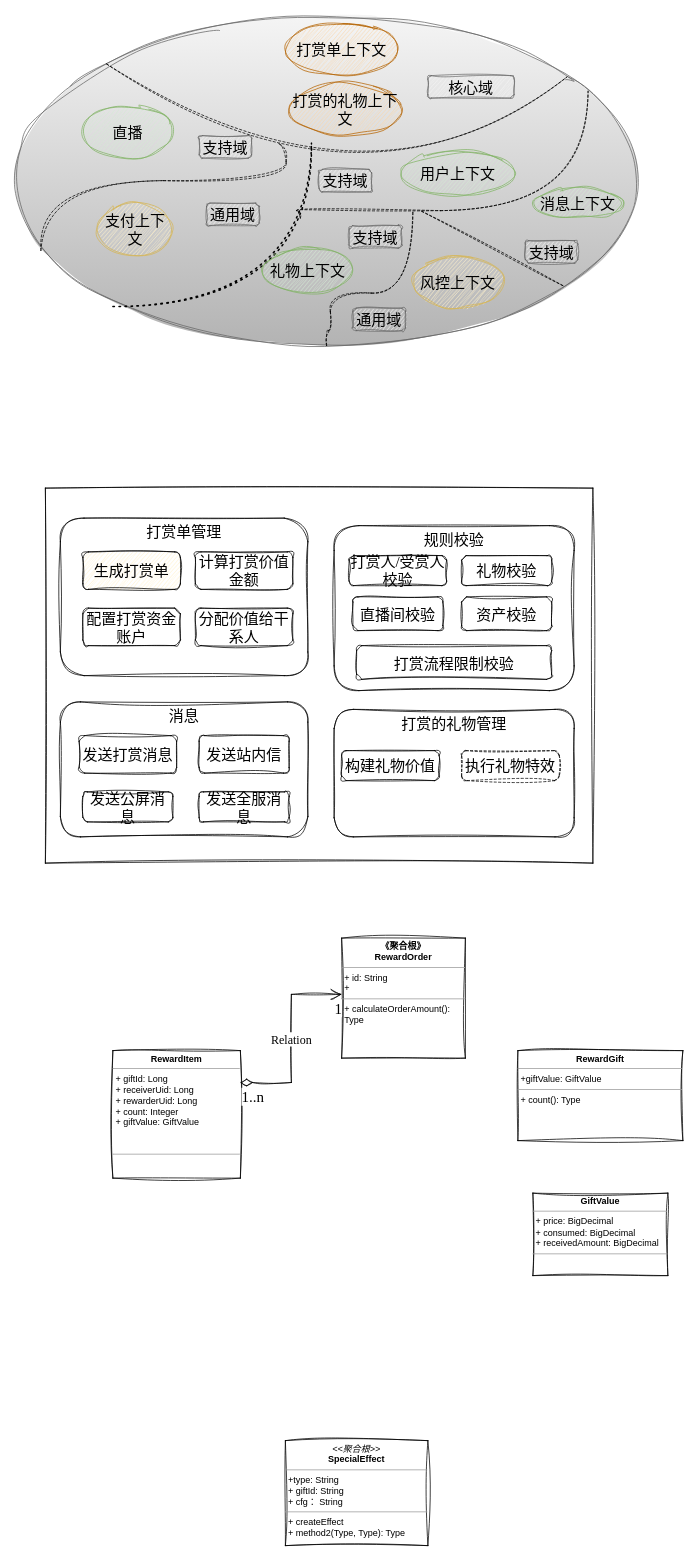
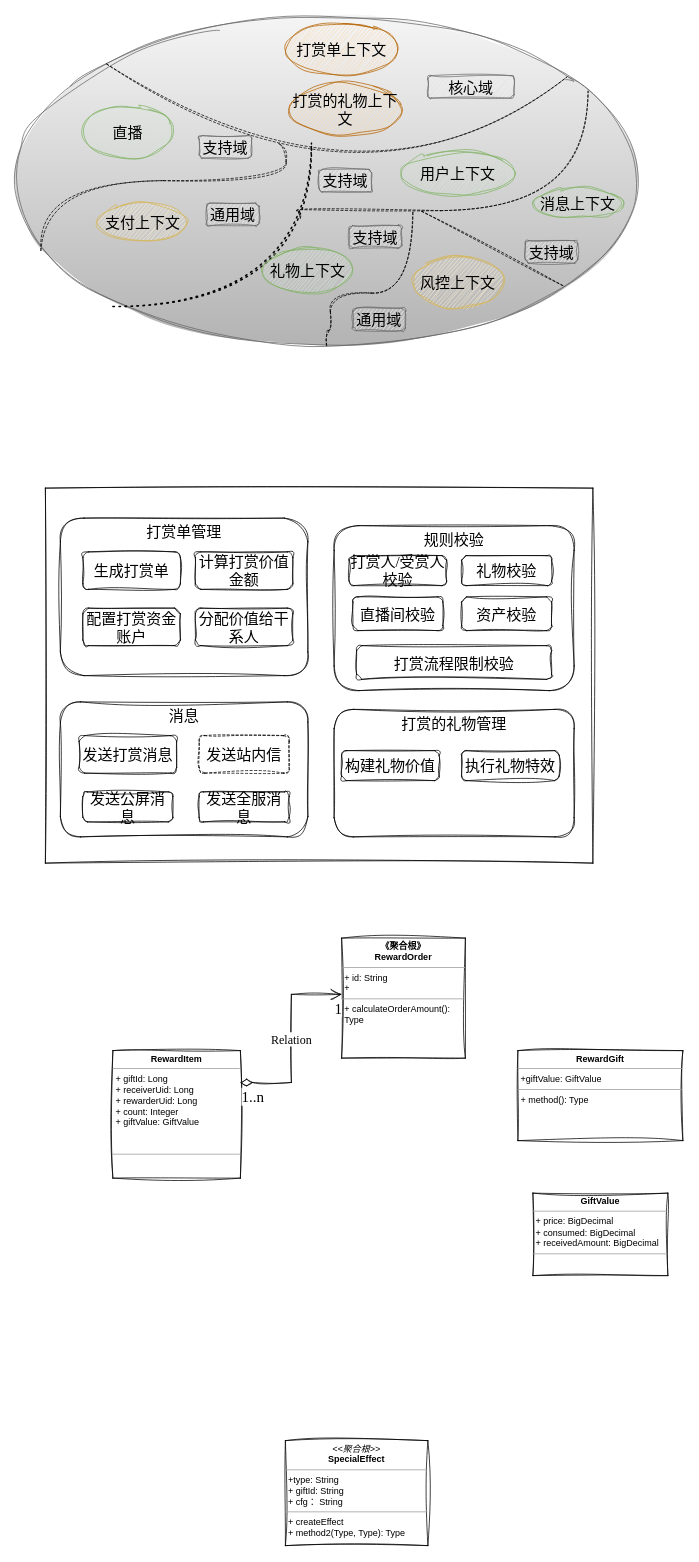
- <mxCell id="5" value="支付上下文" style="ellipse;whiteSpace=wrap;html=1;sketch=1;hachureGap=4;jiggle=2;curveFitting=1;fontFamily=Architects Daughter;fontSource=https%3A%2F%2Ffonts.googleapis.com%2Fcss%3Ffamily%3DArchitects%2BDaughter;fontSize=20;fillColor=#fff2cc;gradientColor=none;strokeColor=#d6b656;" parent="1" vertex="1"><mxGeometry x="130" y="270" width="100" height="70" as="geometry" /></mxCell>
+ <mxCell id="5" value="支付上下文" style="ellipse;whiteSpace=wrap;html=1;sketch=1;hachureGap=4;jiggle=2;curveFitting=1;fontFamily=Architects Daughter;fontSource=https%3A%2F%2Ffonts.googleapis.com%2Fcss%3Ffamily%3DArchitects%2BDaughter;fontSize=20;fillColor=#fff2cc;gradientColor=none;strokeColor=#d6b656;" parent="1" vertex="1"><mxGeometry x="130" y="270" width="120" height="50" as="geometry" /></mxCell>
- <mxCell id="39" value="生成打赏单" style="rounded=1;whiteSpace=wrap;html=1;sketch=1;hachureGap=4;jiggle=2;curveFitting=1;fontFamily=Architects Daughter;fontSource=https%3A%2F%2Ffonts.googleapis.com%2Fcss%3Ffamily%3DArchitects%2BDaughter;fontSize=20;fillColor=#fff2cc;" parent="1" vertex="1"><mxGeometry x="110" y="735" width="130" height="50" as="geometry" /></mxCell>
+ <mxCell id="39" value="生成打赏单" style="rounded=1;whiteSpace=wrap;html=1;sketch=1;hachureGap=4;jiggle=2;curveFitting=1;fontFamily=Architects Daughter;fontSource=https%3A%2F%2Ffonts.googleapis.com%2Fcss%3Ffamily%3DArchitects%2BDaughter;fontSize=20;" parent="1" vertex="1"><mxGeometry x="110" y="735" width="130" height="50" as="geometry" /></mxCell>
- <mxCell id="35" value="发送站内信" style="rounded=1;whiteSpace=wrap;html=1;sketch=1;hachureGap=4;jiggle=2;curveFitting=1;fontFamily=Architects Daughter;fontSource=https%3A%2F%2Ffonts.googleapis.com%2Fcss%3Ffamily%3DArchitects%2BDaughter;fontSize=20;" parent="1" vertex="1"><mxGeometry x="265" y="980" width="120" height="50" as="geometry" /></mxCell>
+ <mxCell id="35" value="发送站内信" style="rounded=1;whiteSpace=wrap;html=1;sketch=1;hachureGap=4;jiggle=2;curveFitting=1;fontFamily=Architects Daughter;fontSource=https%3A%2F%2Ffonts.googleapis.com%2Fcss%3Ffamily%3DArchitects%2BDaughter;fontSize=20;dashed=1;" parent="1" vertex="1"><mxGeometry x="265" y="980" width="120" height="50" as="geometry" /></mxCell>
- <mxCell id="33" value="执行礼物特效" style="rounded=1;whiteSpace=wrap;html=1;sketch=1;hachureGap=4;jiggle=2;curveFitting=1;fontFamily=Architects Daughter;fontSource=https%3A%2F%2Ffonts.googleapis.com%2Fcss%3Ffamily%3DArchitects%2BDaughter;fontSize=20;dashed=1;" parent="1" vertex="1"><mxGeometry x="615" y="1000" width="130" height="40" as="geometry" /></mxCell>
+ <mxCell id="33" value="执行礼物特效" style="rounded=1;whiteSpace=wrap;html=1;sketch=1;hachureGap=4;jiggle=2;curveFitting=1;fontFamily=Architects Daughter;fontSource=https%3A%2F%2Ffonts.googleapis.com%2Fcss%3Ffamily%3DArchitects%2BDaughter;fontSize=20;" parent="1" vertex="1"><mxGeometry x="615" y="1000" width="130" height="40" as="geometry" /></mxCell>
- <mxCell id="48" value="&lt;p style=&quot;margin:0px;margin-top:4px;text-align:center;&quot;&gt;&lt;b&gt;RewardGift&lt;/b&gt;&lt;/p&gt;&lt;hr size=&quot;1&quot;&gt;&lt;p style=&quot;margin:0px;margin-left:4px;&quot;&gt;+giftValue: GiftValue&lt;/p&gt;&lt;hr size=&quot;1&quot;&gt;&lt;p style=&quot;margin:0px;margin-left:4px;&quot;&gt;+ count(): Type&lt;/p&gt;" style="verticalAlign=top;align=left;overflow=fill;fontSize=12;fontFamily=Helvetica;html=1;whiteSpace=wrap;sketch=1;hachureGap=4;jiggle=2;curveFitting=1;fontSource=https%3A%2F%2Ffonts.googleapis.com%2Fcss%3Ffamily%3DArchitects%2BDaughter;" vertex="1" parent="1"><mxGeometry x="690" y="1400" width="220" height="120" as="geometry" /></mxCell>
+ <mxCell id="48" value="&lt;p style=&quot;margin:0px;margin-top:4px;text-align:center;&quot;&gt;&lt;b&gt;RewardGift&lt;/b&gt;&lt;/p&gt;&lt;hr size=&quot;1&quot;&gt;&lt;p style=&quot;margin:0px;margin-left:4px;&quot;&gt;+giftValue: GiftValue&lt;/p&gt;&lt;hr size=&quot;1&quot;&gt;&lt;p style=&quot;margin:0px;margin-left:4px;&quot;&gt;+ method(): Type&lt;/p&gt;" style="verticalAlign=top;align=left;overflow=fill;fontSize=12;fontFamily=Helvetica;html=1;whiteSpace=wrap;sketch=1;hachureGap=4;jiggle=2;curveFitting=1;fontSource=https%3A%2F%2Ffonts.googleapis.com%2Fcss%3Ffamily%3DArchitects%2BDaughter;" vertex="1" parent="1"><mxGeometry x="690" y="1400" width="220" height="120" as="geometry" /></mxCell>
